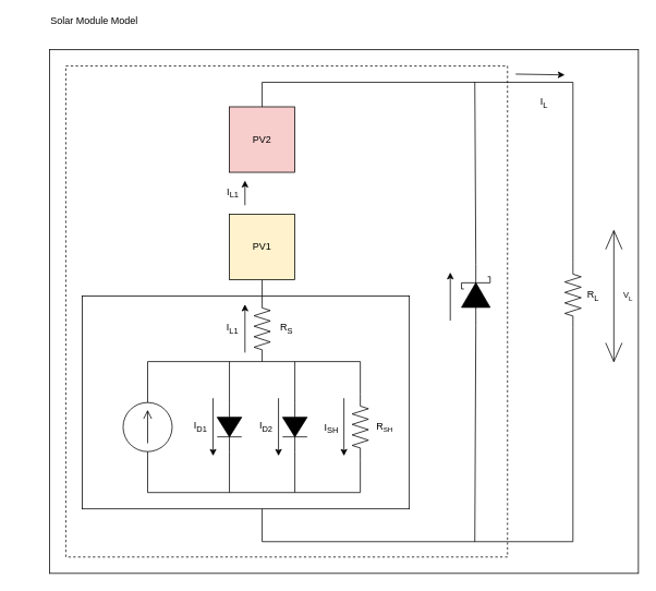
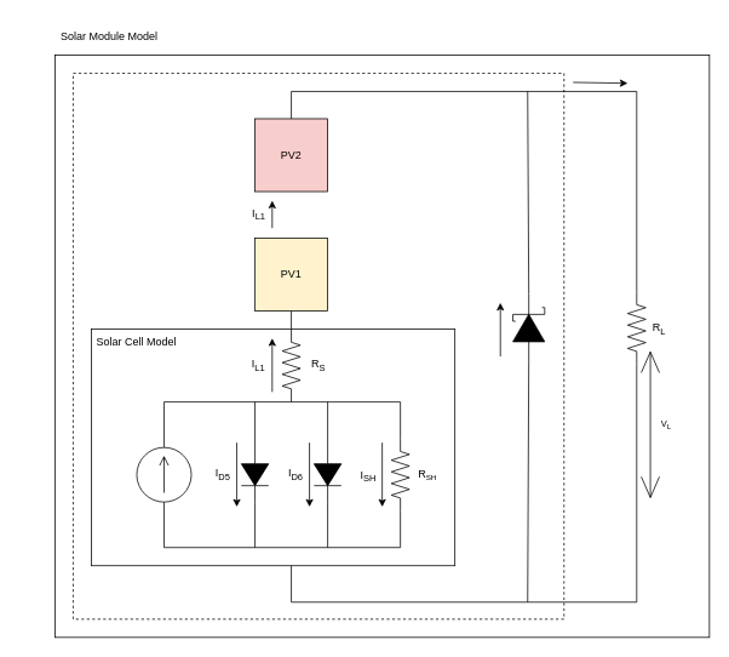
- <mxCell id="5" value="Solar Module Model" style="text;html=1;strokeColor=none;fillColor=none;align=center;verticalAlign=middle;whiteSpace=wrap;rounded=0;" parent="1" vertex="1"><mxGeometry x="15" y="5" width="200" height="40" as="geometry" /></mxCell>
+ <mxCell id="5" value="Solar Module Model" style="text;html=1;strokeColor=none;fillColor=none;align=center;verticalAlign=middle;whiteSpace=wrap;rounded=0;" parent="1" vertex="1"><mxGeometry x="20" y="20" width="200" height="40" as="geometry" /></mxCell>
- <mxCell id="43" value="I&lt;sub&gt;L&lt;/sub&gt;" style="text;html=1;strokeColor=none;fillColor=none;align=center;verticalAlign=middle;whiteSpace=wrap;rounded=0;" parent="1" vertex="1"><mxGeometry x="650" y="110" width="30" height="30" as="geometry" /></mxCell>
- <mxCell id="30" value="V&lt;sub&gt;L&lt;/sub&gt;" style="labelPosition=right;align=left;shape=mxgraph.electrical.signal_sources.voltage;shadow=0;dashed=0;strokeWidth=1;fontSize=10;html=1;" parent="1" vertex="1"><mxGeometry x="740" y="281.25" width="20" height="160" as="geometry" /></mxCell>
+ <mxCell id="30" value="V&lt;sub&gt;L&lt;/sub&gt;" style="labelPosition=right;align=left;shape=mxgraph.electrical.signal_sources.voltage;shadow=0;dashed=0;strokeWidth=1;fontSize=10;html=1;" parent="1" vertex="1"><mxGeometry x="705" y="386.25" width="20" height="160" as="geometry" /></mxCell>
+ <mxCell id="35" value="Solar Cell Model" style="text;html=1;strokeColor=none;fillColor=none;align=center;verticalAlign=middle;whiteSpace=wrap;rounded=0;" parent="1" vertex="1"><mxGeometry x="100" y="361.25" width="100" height="30" as="geometry" /></mxCell>
- <mxCell id="8" value="I&lt;sub&gt;D1&lt;/sub&gt;" style="text;html=1;strokeColor=none;fillColor=none;align=center;verticalAlign=middle;whiteSpace=wrap;rounded=0;" parent="1" vertex="1"><mxGeometry x="230" y="506.25" width="30" height="30" as="geometry" /></mxCell>
+ <mxCell id="8" value="I&lt;sub&gt;D5&lt;/sub&gt;" style="text;html=1;strokeColor=none;fillColor=none;align=center;verticalAlign=middle;whiteSpace=wrap;rounded=0;" parent="1" vertex="1"><mxGeometry x="230" y="506.25" width="30" height="30" as="geometry" /></mxCell>
- <mxCell id="14" value="I&lt;sub&gt;D2&lt;/sub&gt;" style="text;html=1;strokeColor=none;fillColor=none;align=center;verticalAlign=middle;whiteSpace=wrap;rounded=0;" parent="1" vertex="1"><mxGeometry x="310" y="506.25" width="30" height="30" as="geometry" /></mxCell>
+ <mxCell id="14" value="I&lt;sub&gt;D6&lt;/sub&gt;" style="text;html=1;strokeColor=none;fillColor=none;align=center;verticalAlign=middle;whiteSpace=wrap;rounded=0;" parent="1" vertex="1"><mxGeometry x="310" y="506.25" width="30" height="30" as="geometry" /></mxCell>
